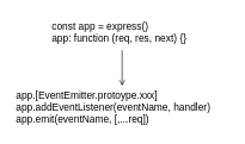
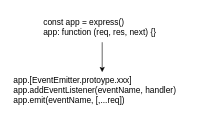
- <mxCell id="2" style="edgeStyle=orthogonalEdgeStyle;rounded=0;orthogonalLoop=1;jettySize=auto;html=1;endArrow=open;" parent="1" source="3" target="4" edge="1"><mxGeometry relative="1" as="geometry" /></mxCell>
+ <mxCell id="2" style="edgeStyle=orthogonalEdgeStyle;rounded=0;orthogonalLoop=1;jettySize=auto;html=1;" parent="1" source="3" target="4" edge="1"><mxGeometry relative="1" as="geometry" /></mxCell>
